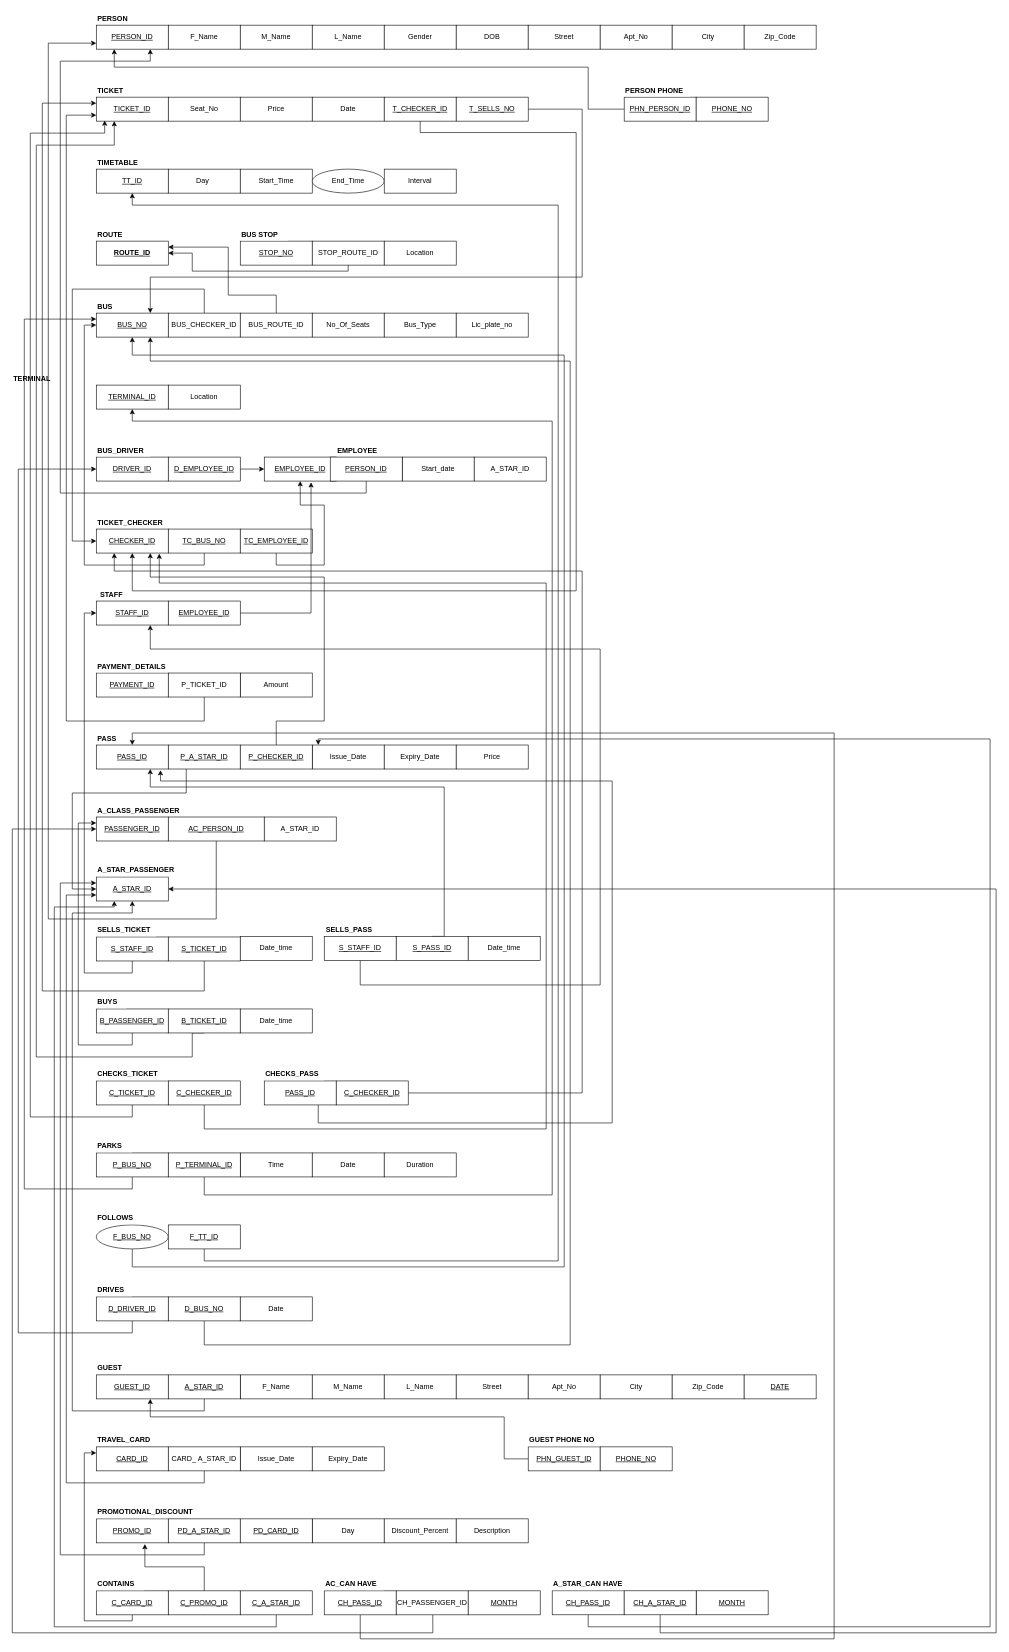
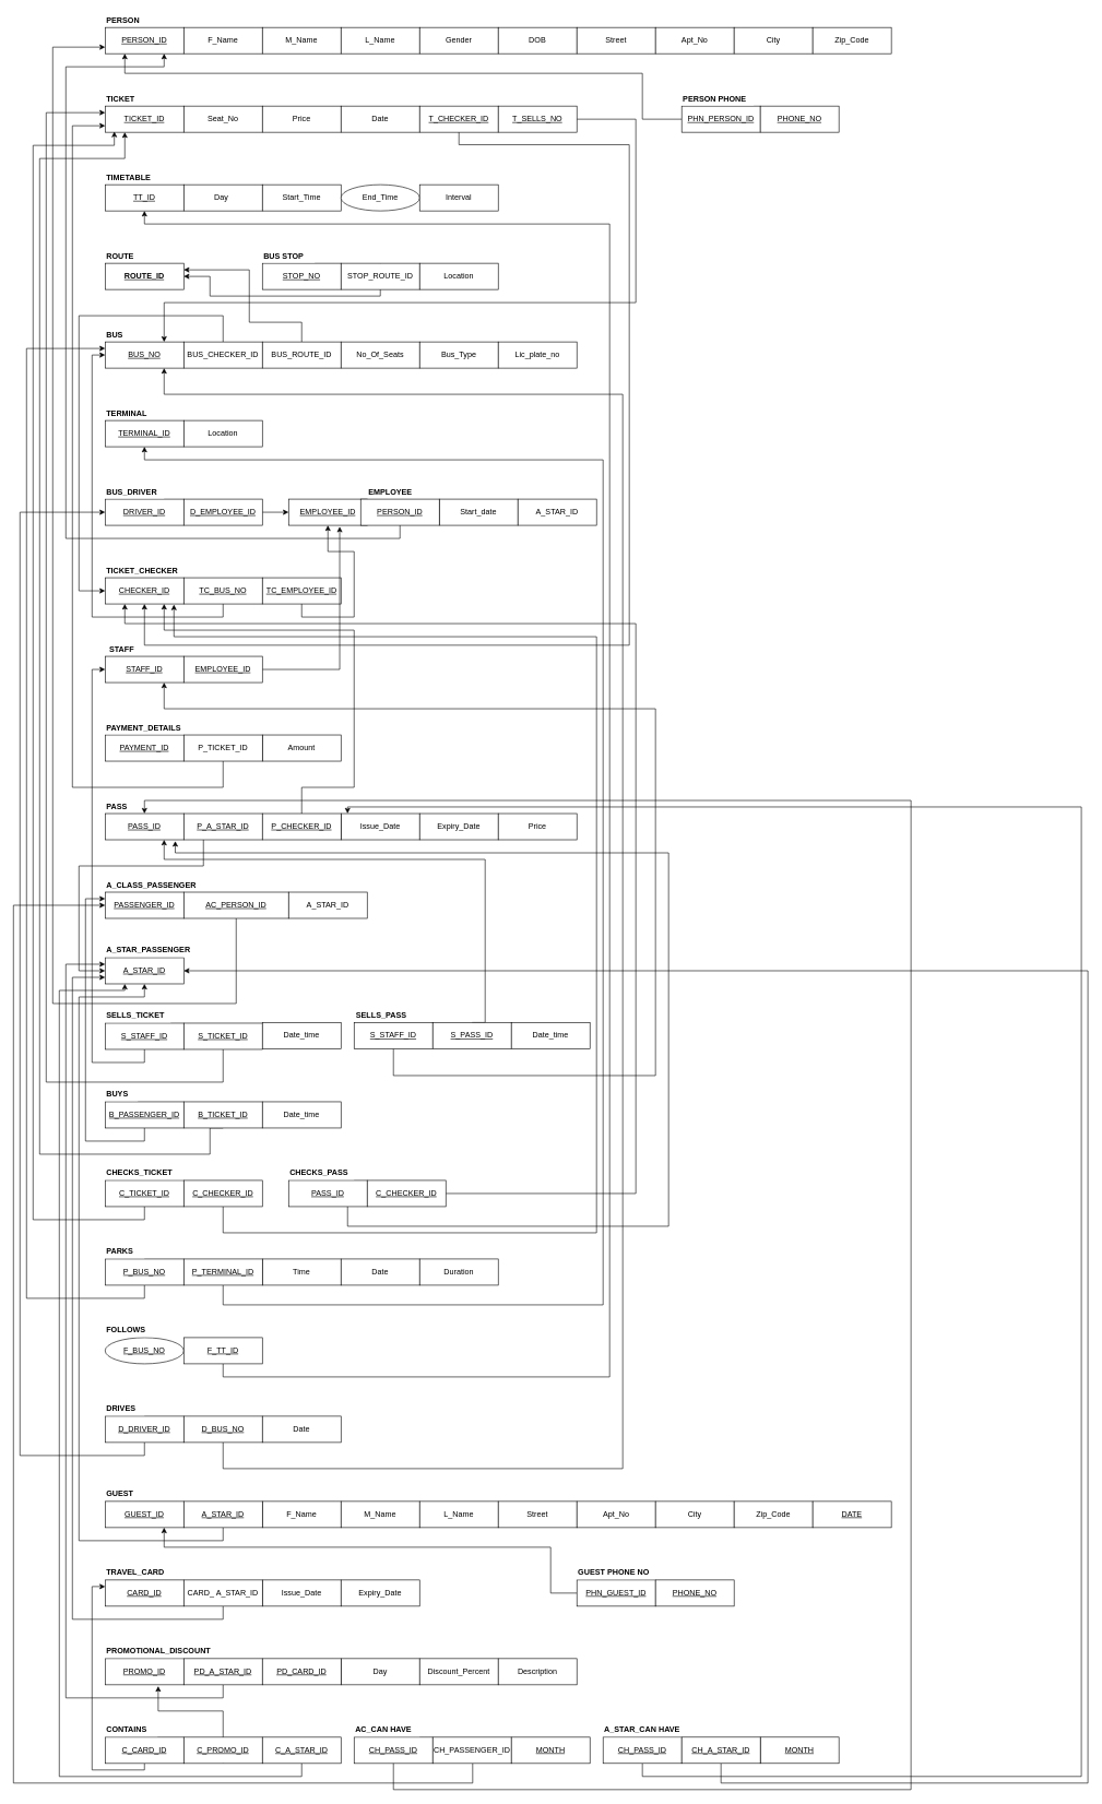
- <mxCell id="40" value="&lt;b&gt;TERMINAL&lt;/b&gt;" style="text;html=1;align=left;verticalAlign=middle;resizable=0;points=[];autosize=1;strokeColor=none;fillColor=none;fontColor=default;" parent="1" vertex="1"><mxGeometry x="20" y="620" width="80" height="20" as="geometry" /></mxCell>
+ <mxCell id="40" value="&lt;b&gt;TERMINAL&lt;/b&gt;" style="text;html=1;align=left;verticalAlign=middle;resizable=0;points=[];autosize=1;strokeColor=none;fillColor=none;fontColor=default;" parent="1" vertex="1"><mxGeometry x="160" y="620" width="80" height="20" as="geometry" /></mxCell>
- <mxCell id="131" style="edgeStyle=orthogonalEdgeStyle;rounded=0;orthogonalLoop=1;jettySize=auto;html=1;exitX=0.5;exitY=1;exitDx=0;exitDy=0;entryX=0.5;entryY=1;entryDx=0;entryDy=0;labelBackgroundColor=default;fontColor=default;strokeColor=default;" parent="1" source="132" target="26" edge="1"><mxGeometry relative="1" as="geometry"><Array as="points"><mxPoint x="220" y="2111" /><mxPoint x="940" y="2111" /><mxPoint x="940" y="591" /><mxPoint x="220" y="591" /></Array></mxGeometry></mxCell>
